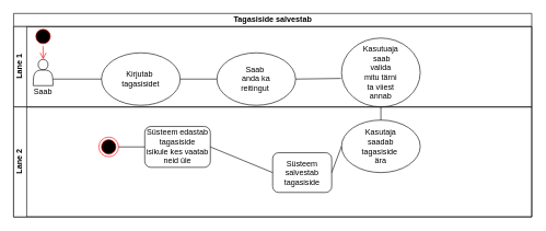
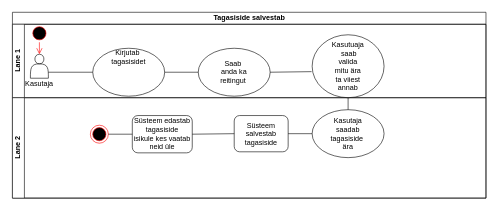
- <mxCell id="14" value="Kasutuaja&lt;br&gt;&amp;nbsp;saab valida mitu tärni ta viiest annab" style="text;html=1;strokeColor=none;fillColor=none;align=center;verticalAlign=middle;whiteSpace=wrap;rounded=0;" parent="4" vertex="1"><mxGeometry x="540" y="60" width="40" height="20" as="geometry" /></mxCell>
+ <mxCell id="14" value="Kasutuaja&lt;br&gt;&amp;nbsp;saab valida mitu ära ta viiest annab" style="text;html=1;strokeColor=none;fillColor=none;align=center;verticalAlign=middle;whiteSpace=wrap;rounded=0;" parent="4" vertex="1"><mxGeometry x="540" y="60" width="40" height="20" as="geometry" /></mxCell>
- <mxCell id="8" value="Kirjutab&amp;nbsp;&lt;br&gt;tagasisidet&lt;br&gt;" style="text;html=1;strokeColor=none;fillColor=none;align=center;verticalAlign=middle;whiteSpace=wrap;rounded=0;" parent="4" vertex="1"><mxGeometry x="174" y="70" width="40" height="20" as="geometry" /></mxCell>
+ <mxCell id="8" value="Kirjutab&amp;nbsp;&lt;br&gt;tagasisidet&lt;br&gt;" style="text;html=1;strokeColor=none;fillColor=none;align=center;verticalAlign=middle;whiteSpace=wrap;rounded=0;" parent="4" vertex="1"><mxGeometry x="174" y="45" width="40" height="20" as="geometry" /></mxCell>
- <mxCell id="12" value="Saab" style="text;html=1;strokeColor=none;fillColor=none;align=center;verticalAlign=middle;whiteSpace=wrap;rounded=0;" vertex="1" parent="4"><mxGeometry x="25" y="90" width="40" height="20" as="geometry" /></mxCell>
+ <mxCell id="12" value="Kasutaja" style="text;html=1;strokeColor=none;fillColor=none;align=center;verticalAlign=middle;whiteSpace=wrap;rounded=0;" vertex="1" parent="4"><mxGeometry x="25" y="90" width="40" height="20" as="geometry" /></mxCell>
- <mxCell id="21" value="Süsteem salvestab tagasiside" style="shape=ext;rounded=1;html=1;whiteSpace=wrap;" vertex="1" parent="18"><mxGeometry x="395" y="69.75" width="90" height="60.5" as="geometry" /></mxCell>
+ <mxCell id="21" value="Süsteem salvestab tagasiside" style="shape=ext;rounded=1;html=1;whiteSpace=wrap;" vertex="1" parent="18"><mxGeometry x="370" y="29.75" width="90" height="60.5" as="geometry" /></mxCell>
